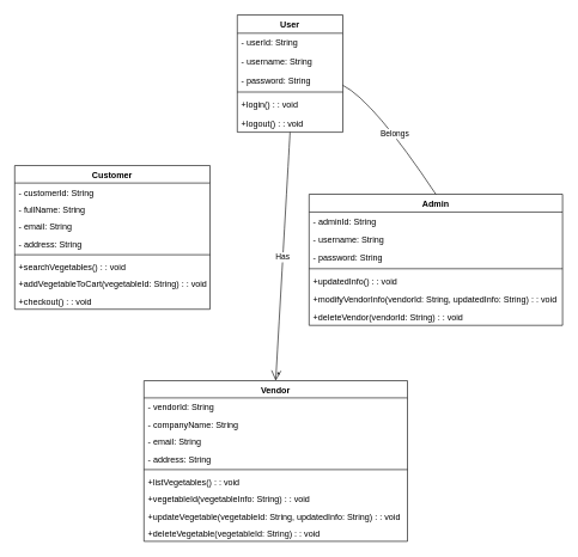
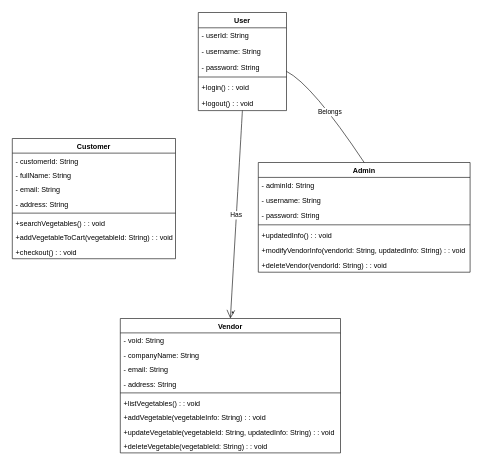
- <mxCell id="19" value="- vendorId: String" style="text;strokeColor=none;fillColor=none;align=left;verticalAlign=top;spacingLeft=4;spacingRight=4;overflow=hidden;rotatable=0;points=[[0,0.5],[1,0.5]];portConstraint=eastwest;" parent="18" vertex="1"><mxGeometry y="24" width="367" height="24" as="geometry" /></mxCell>
+ <mxCell id="19" value="- void: String" style="text;strokeColor=none;fillColor=none;align=left;verticalAlign=top;spacingLeft=4;spacingRight=4;overflow=hidden;rotatable=0;points=[[0,0.5],[1,0.5]];portConstraint=eastwest;" parent="18" vertex="1"><mxGeometry y="24" width="367" height="24" as="geometry" /></mxCell>
- <mxCell id="25" value="+vegetableId(vegetableInfo: String) : : void" style="text;strokeColor=none;fillColor=none;align=left;verticalAlign=top;spacingLeft=4;spacingRight=4;overflow=hidden;rotatable=0;points=[[0,0.5],[1,0.5]];portConstraint=eastwest;" parent="18" vertex="1"><mxGeometry y="152" width="367" height="24" as="geometry" /></mxCell>
+ <mxCell id="25" value="+addVegetable(vegetableInfo: String) : : void" style="text;strokeColor=none;fillColor=none;align=left;verticalAlign=top;spacingLeft=4;spacingRight=4;overflow=hidden;rotatable=0;points=[[0,0.5],[1,0.5]];portConstraint=eastwest;" parent="18" vertex="1"><mxGeometry y="152" width="367" height="24" as="geometry" /></mxCell>
